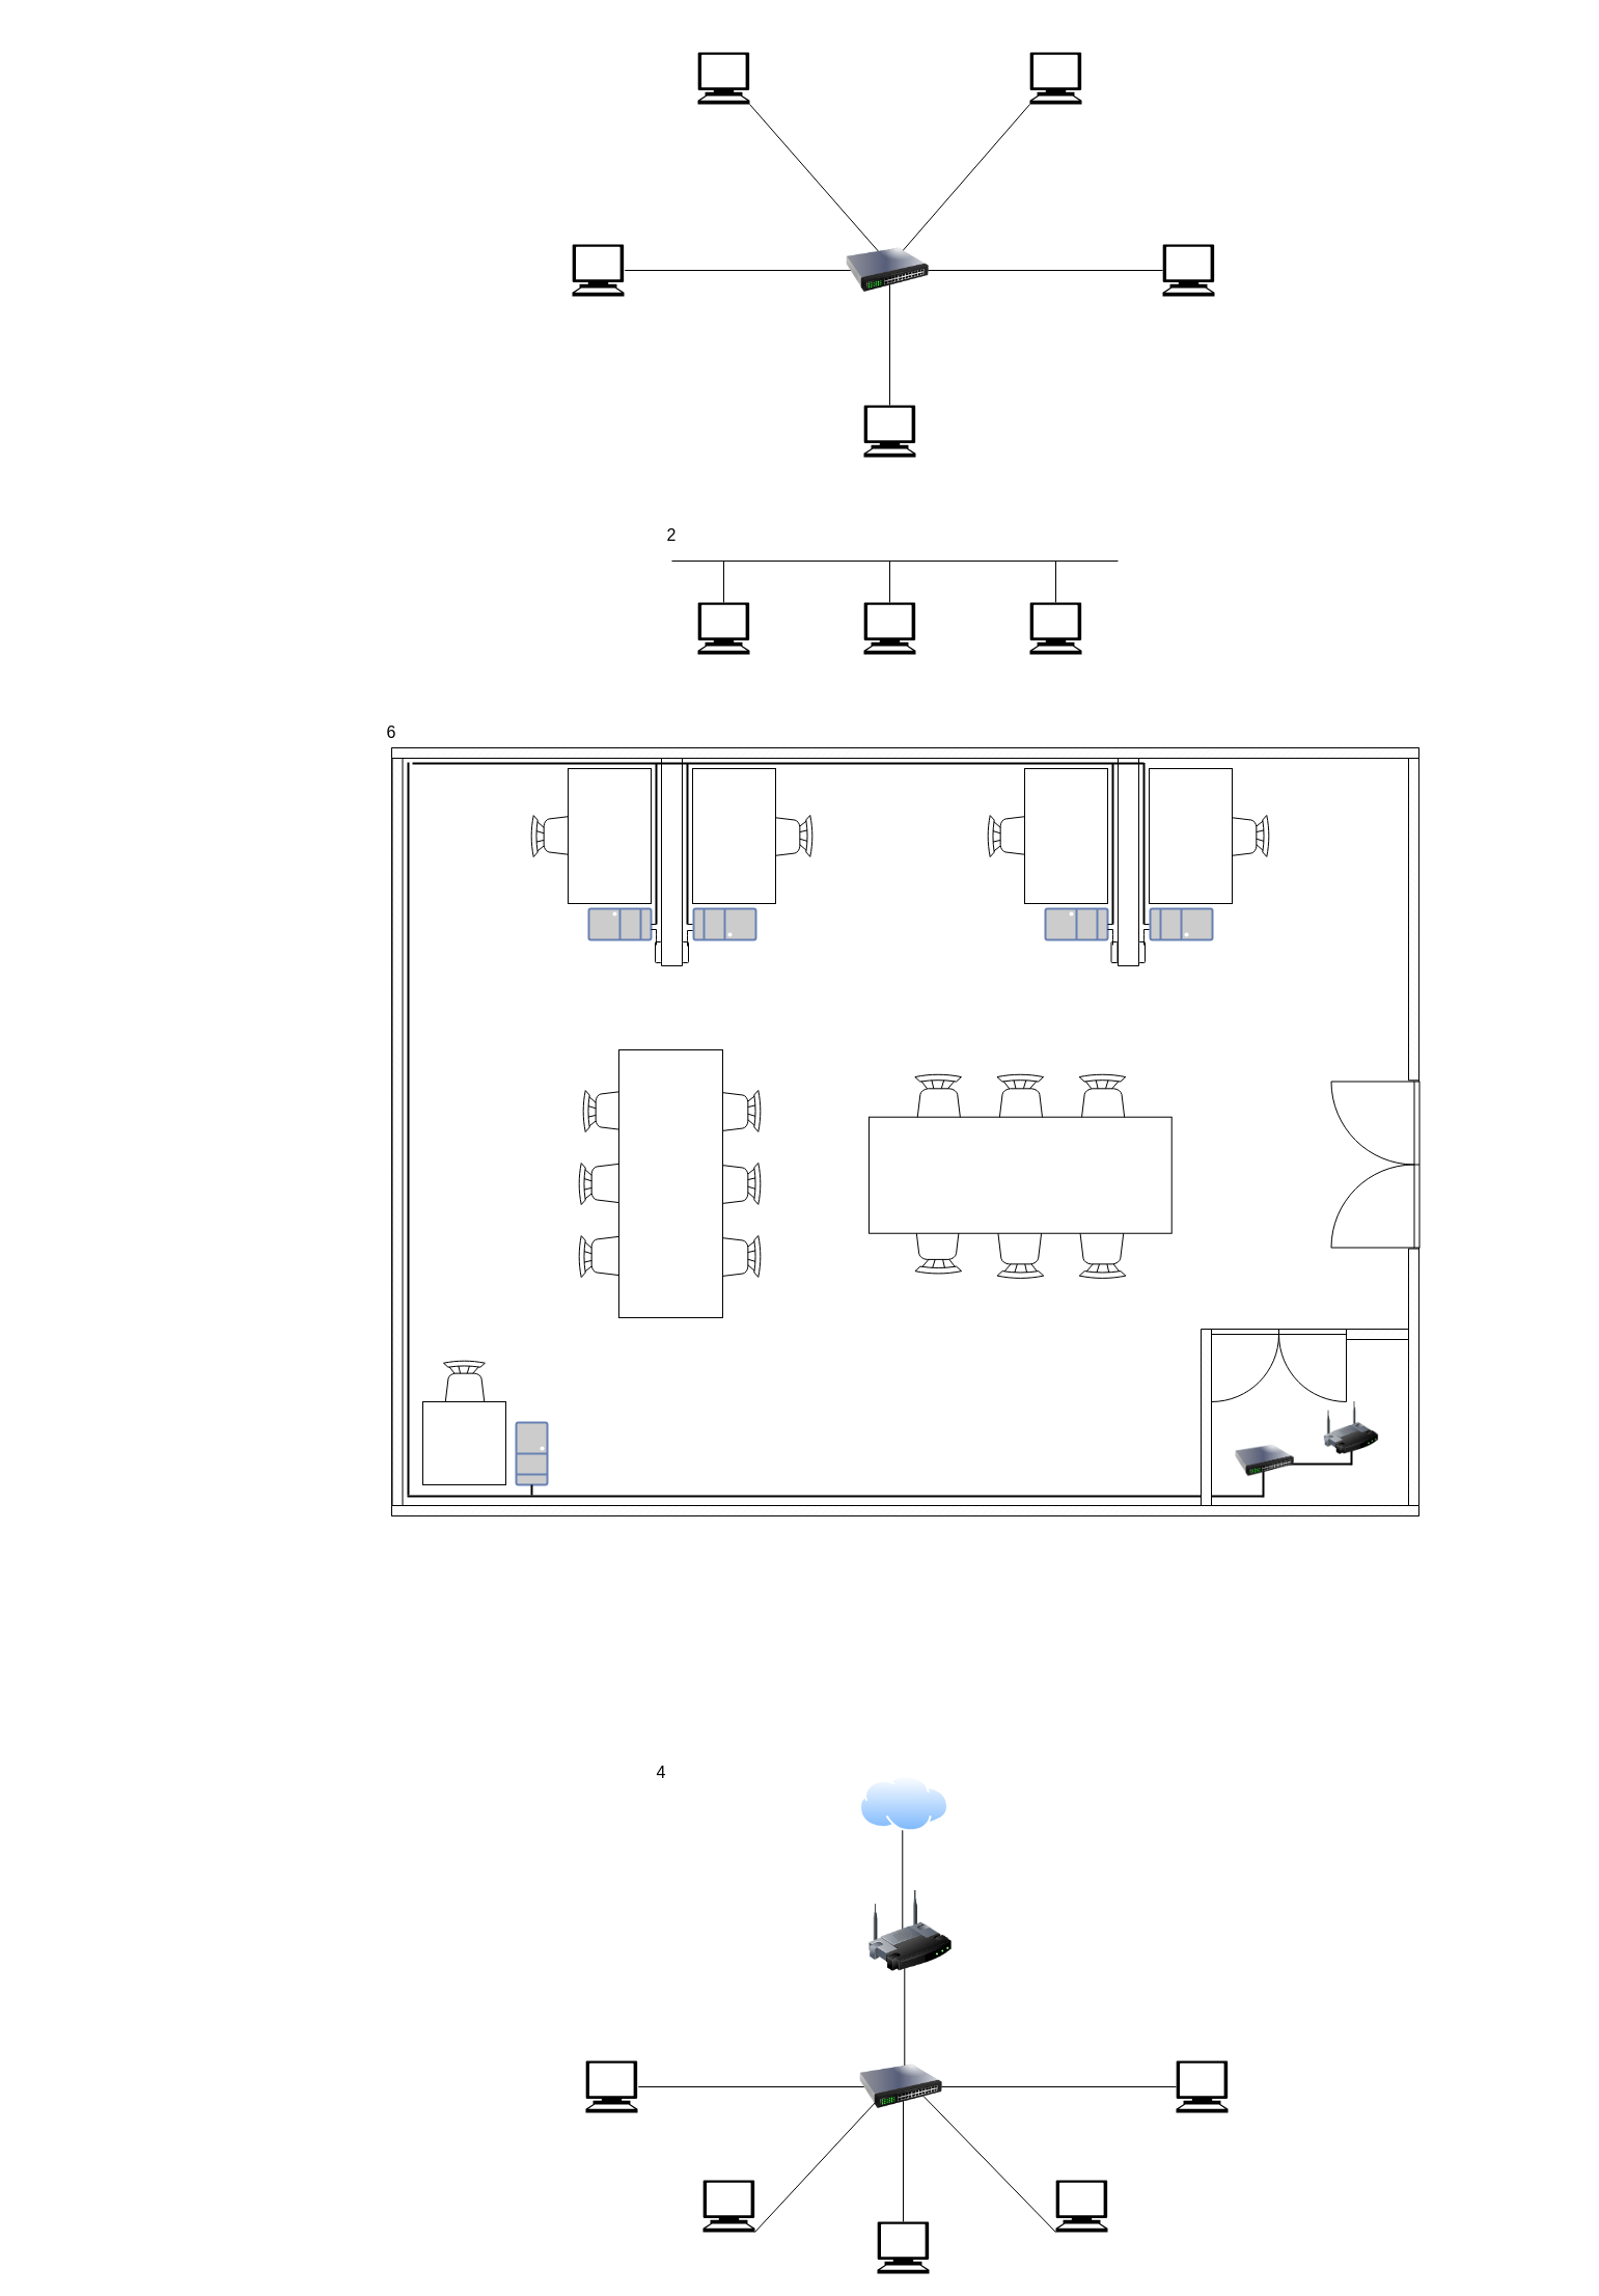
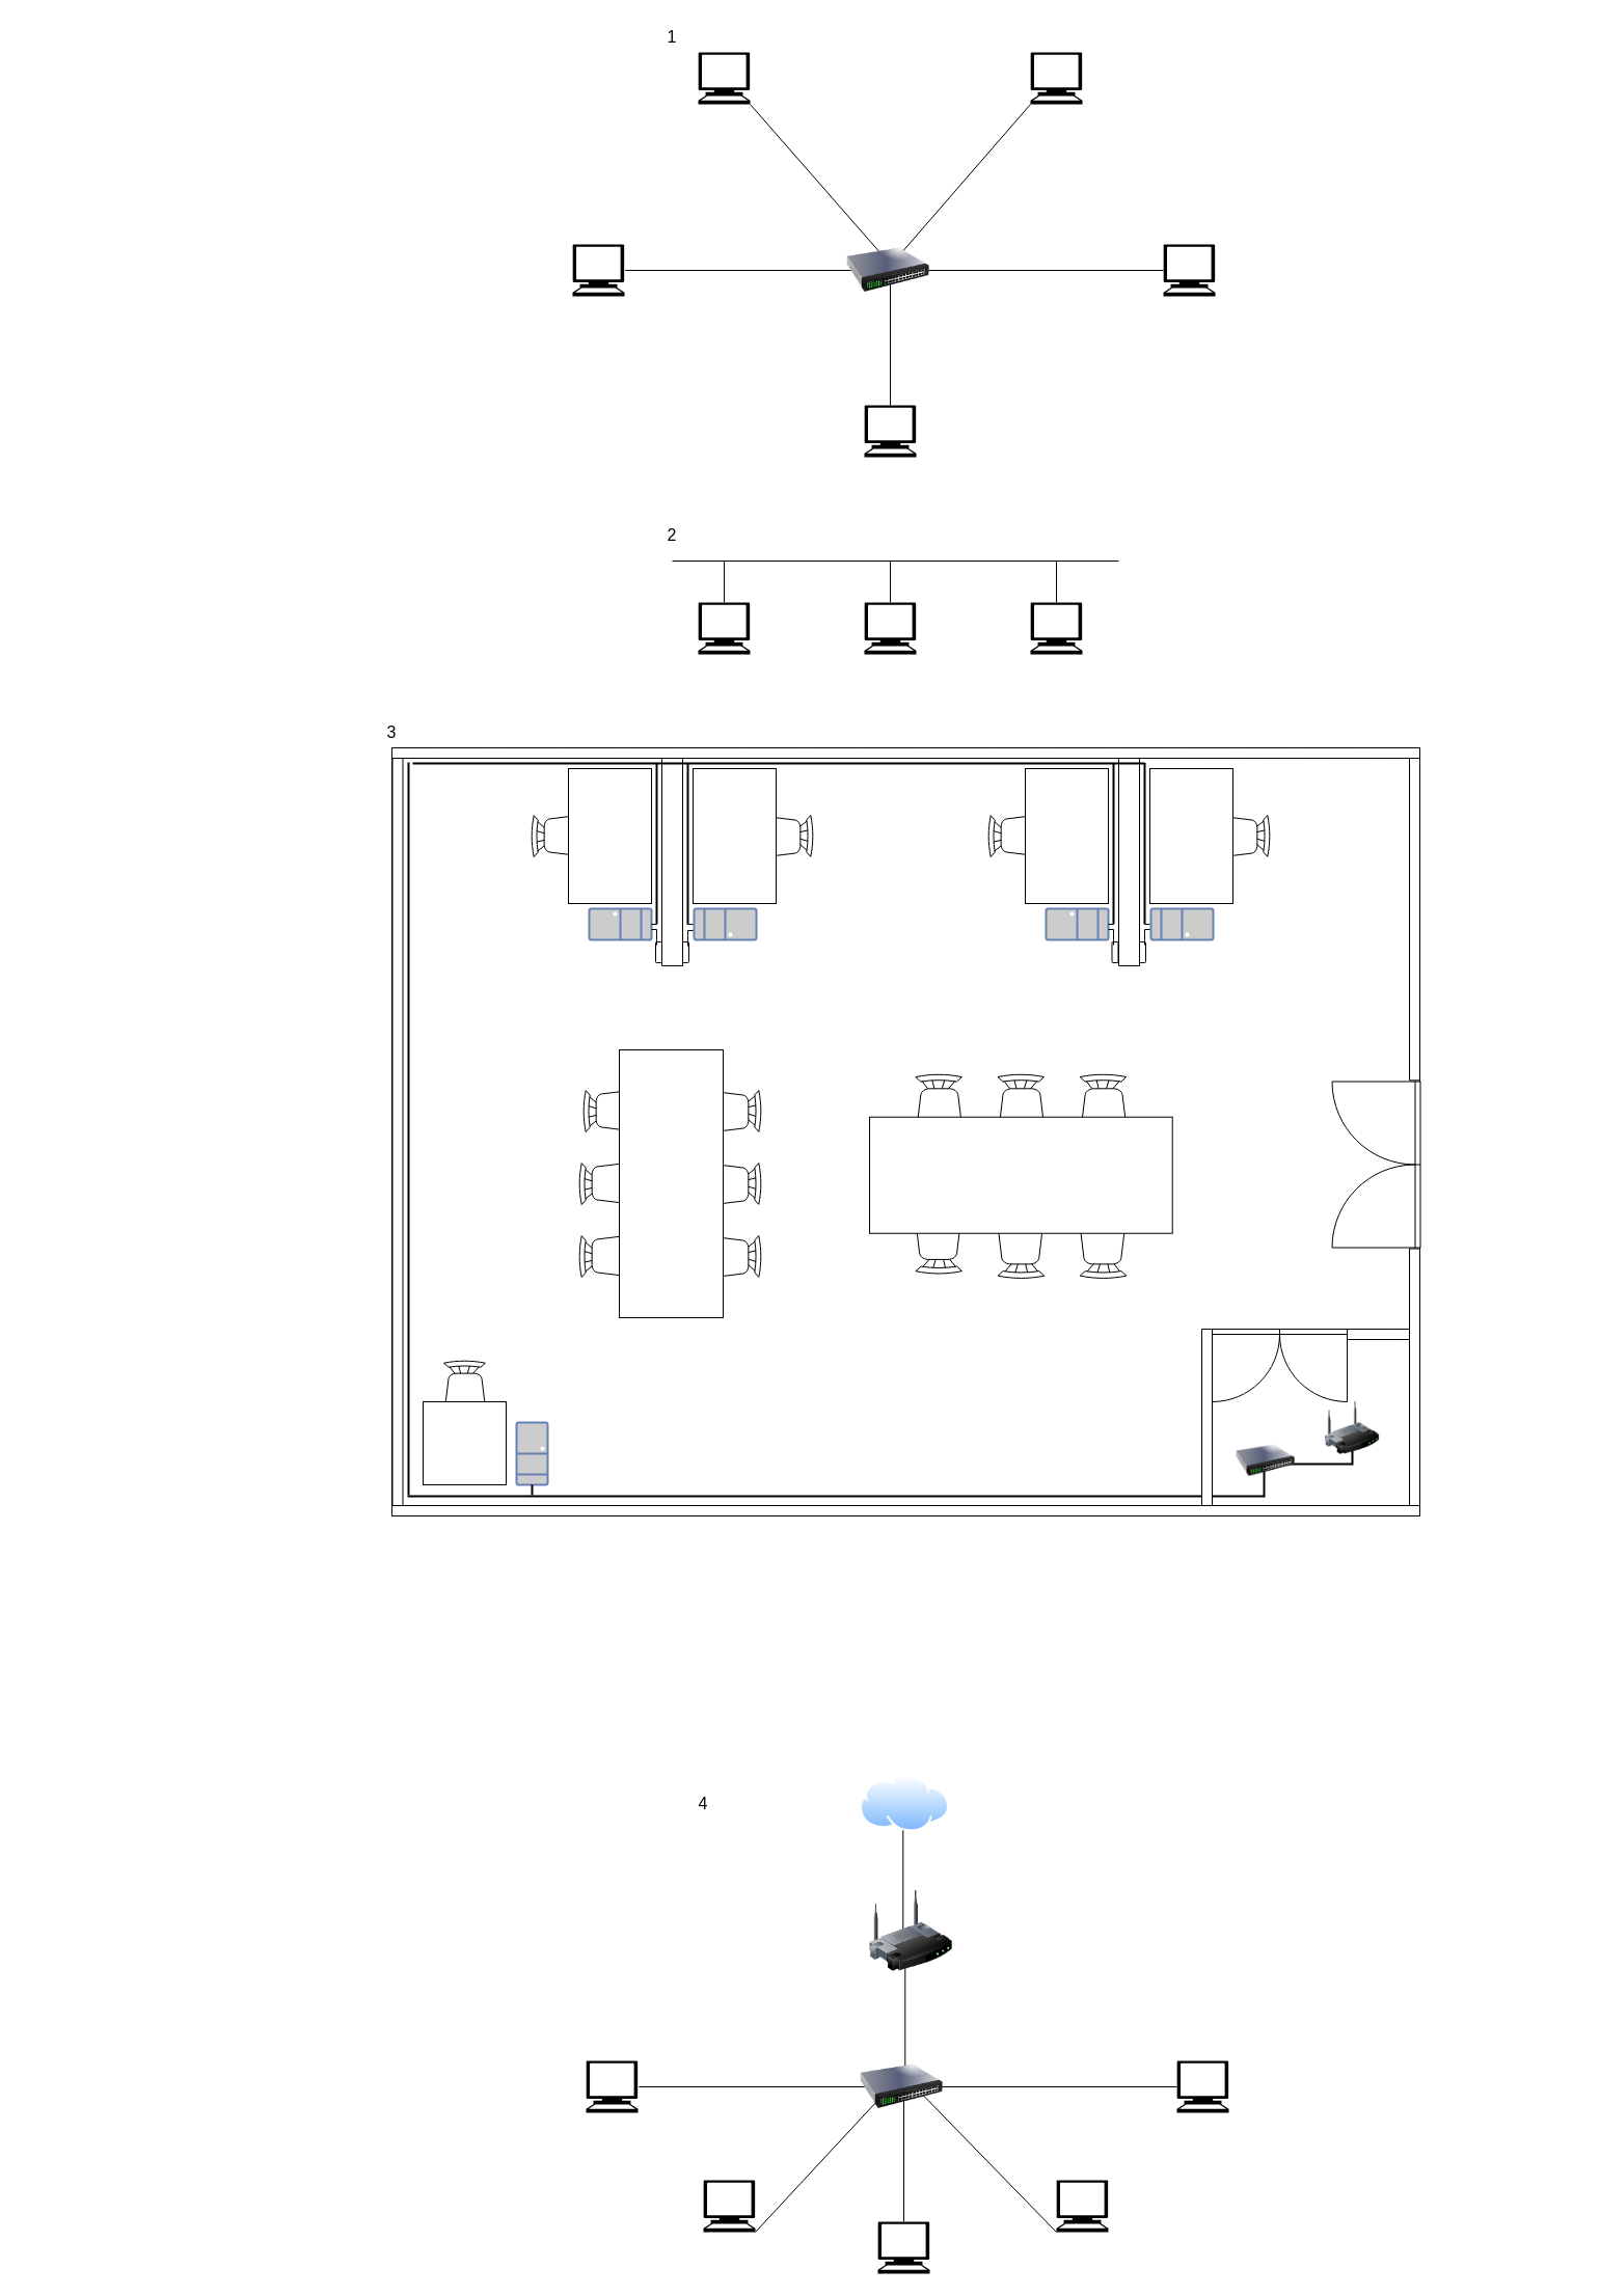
+ <mxCell id="113" value="1" style="text;html=1;strokeColor=none;fillColor=none;align=center;verticalAlign=middle;whiteSpace=wrap;rounded=0;fontSize=16;" vertex="1" parent="1"><mxGeometry x="617" y="20" width="60" height="30" as="geometry" /></mxCell>
- <mxCell id="111" value="6" style="text;html=1;strokeColor=none;fillColor=none;align=center;verticalAlign=middle;whiteSpace=wrap;rounded=0;fontSize=16;" vertex="1" parent="1"><mxGeometry x="347" y="690" width="60" height="30" as="geometry" /></mxCell>
+ <mxCell id="111" value="3" style="text;html=1;strokeColor=none;fillColor=none;align=center;verticalAlign=middle;whiteSpace=wrap;rounded=0;fontSize=16;" vertex="1" parent="1"><mxGeometry x="347" y="690" width="60" height="30" as="geometry" /></mxCell>
- <mxCell id="125" value="4" style="text;html=1;strokeColor=none;fillColor=none;align=center;verticalAlign=middle;whiteSpace=wrap;rounded=0;fontSize=16;" vertex="1" parent="1"><mxGeometry x="607" y="1692.09" width="60" height="30" as="geometry" /></mxCell>
+ <mxCell id="125" value="4" style="text;html=1;strokeColor=none;fillColor=none;align=center;verticalAlign=middle;whiteSpace=wrap;rounded=0;fontSize=16;" vertex="1" parent="1"><mxGeometry x="647" y="1722.09" width="60" height="30" as="geometry" /></mxCell>
